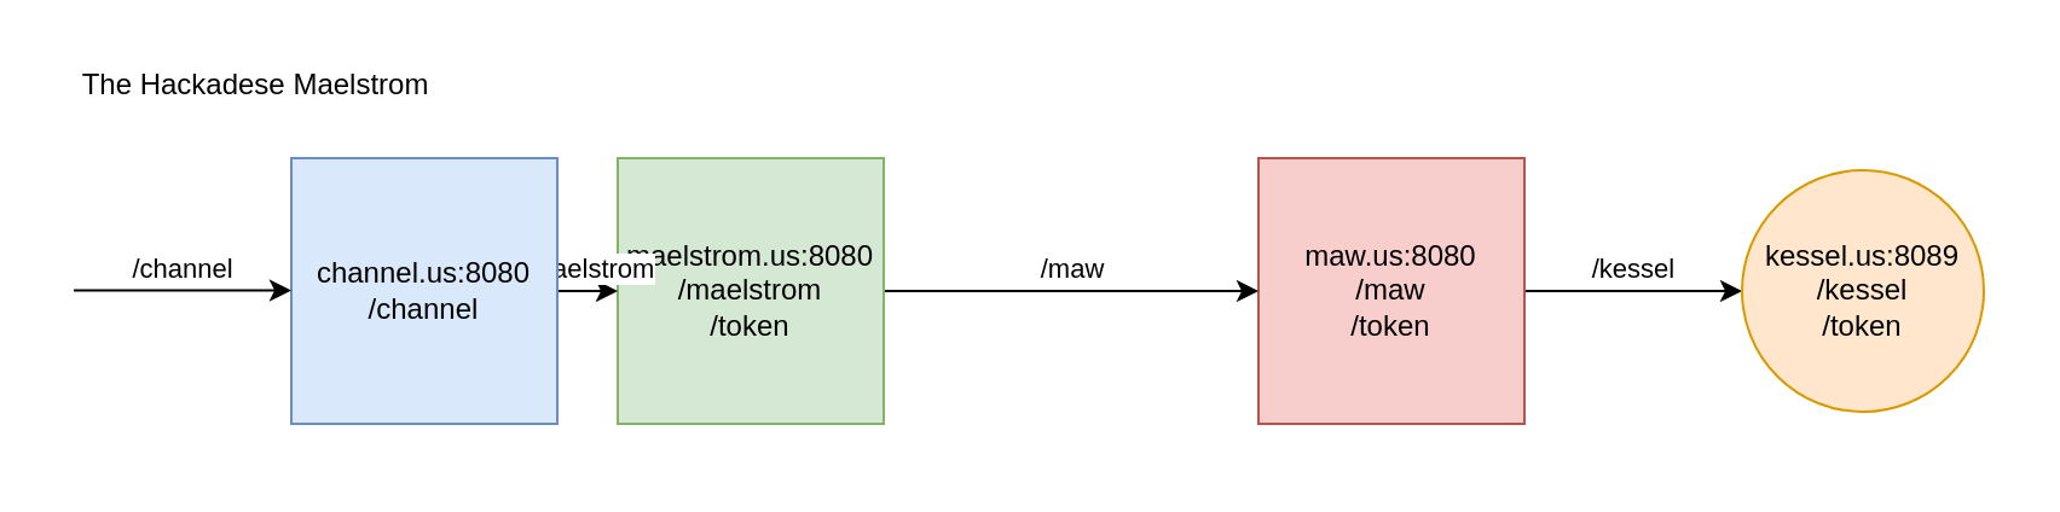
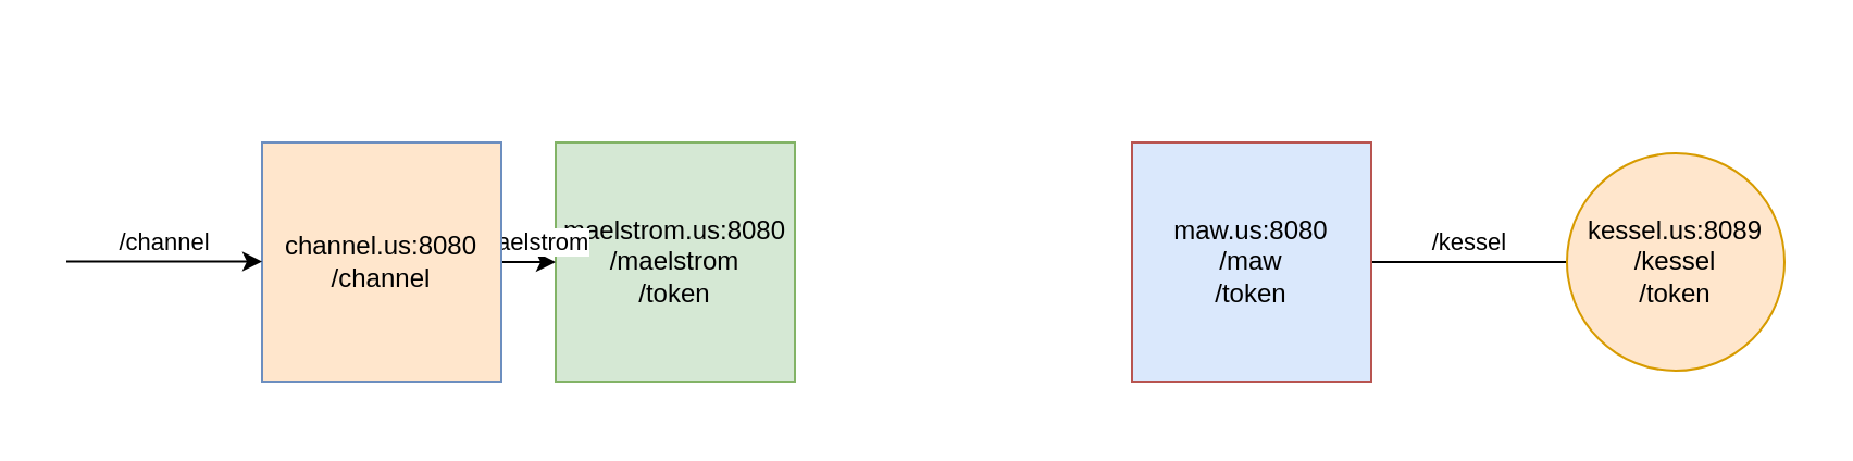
- <mxCell id="11" value="The Hackadese Maelstrom" style="text;html=1;align=center;verticalAlign=middle;resizable=0;points=[];autosize=1;strokeColor=none;fillColor=none;" vertex="1" parent="1"><mxGeometry x="20" y="20" width="170" height="30" as="geometry" /></mxCell>
- <mxCell id="9" value="channel.us:8080&lt;div&gt;/channel&lt;/div&gt;" style="whiteSpace=wrap;html=1;aspect=fixed;fillColor=#dae8fc;strokeColor=#6c8ebf;" vertex="1" parent="1"><mxGeometry x="120" y="65" width="110" height="110" as="geometry" /></mxCell>
+ <mxCell id="9" value="channel.us:8080&lt;div&gt;/channel&lt;/div&gt;" style="whiteSpace=wrap;html=1;aspect=fixed;fillColor=#ffe6cc;strokeColor=#6c8ebf;" vertex="1" parent="1"><mxGeometry x="120" y="65" width="110" height="110" as="geometry" /></mxCell>
- <mxCell id="6" value="/maw" style="edgeStyle=orthogonalEdgeStyle;rounded=0;orthogonalLoop=1;jettySize=auto;html=1;exitX=1;exitY=0.5;exitDx=0;exitDy=0;entryX=0;entryY=0.5;entryDx=0;entryDy=0;labelPosition=center;verticalLabelPosition=top;align=center;verticalAlign=bottom;" edge="1" parent="1" source="7" target="4"><mxGeometry relative="1" as="geometry" /></mxCell>
- <mxCell id="4" value="maw.us:8080&lt;div&gt;/maw&lt;/div&gt;&lt;div&gt;/token&lt;/div&gt;" style="whiteSpace=wrap;html=1;aspect=fixed;fillColor=#f8cecc;strokeColor=#b85450;" vertex="1" parent="1"><mxGeometry x="520" y="65" width="110" height="110" as="geometry" /></mxCell>
+ <mxCell id="4" value="maw.us:8080&lt;div&gt;/maw&lt;/div&gt;&lt;div&gt;/token&lt;/div&gt;" style="whiteSpace=wrap;html=1;aspect=fixed;fillColor=#dae8fc;strokeColor=#b85450;" vertex="1" parent="1"><mxGeometry x="520" y="65" width="110" height="110" as="geometry" /></mxCell>
- <mxCell id="3" value="/kessel" style="edgeStyle=orthogonalEdgeStyle;rounded=0;orthogonalLoop=1;jettySize=auto;html=1;exitX=1;exitY=0.5;exitDx=0;exitDy=0;entryX=0;entryY=0.5;entryDx=0;entryDy=0;labelPosition=center;verticalLabelPosition=top;align=center;verticalAlign=bottom;" edge="1" parent="1" source="4" target="5"><mxGeometry relative="1" as="geometry" /></mxCell>
+ <mxCell id="3" value="/kessel" style="edgeStyle=orthogonalEdgeStyle;rounded=0;orthogonalLoop=1;jettySize=auto;html=1;exitX=1;exitY=0.5;exitDx=0;exitDy=0;entryX=0;entryY=0.5;entryDx=0;entryDy=0;labelPosition=center;verticalLabelPosition=top;align=center;verticalAlign=bottom;endArrow=none;" edge="1" parent="1" source="4" target="5"><mxGeometry relative="1" as="geometry" /></mxCell>
